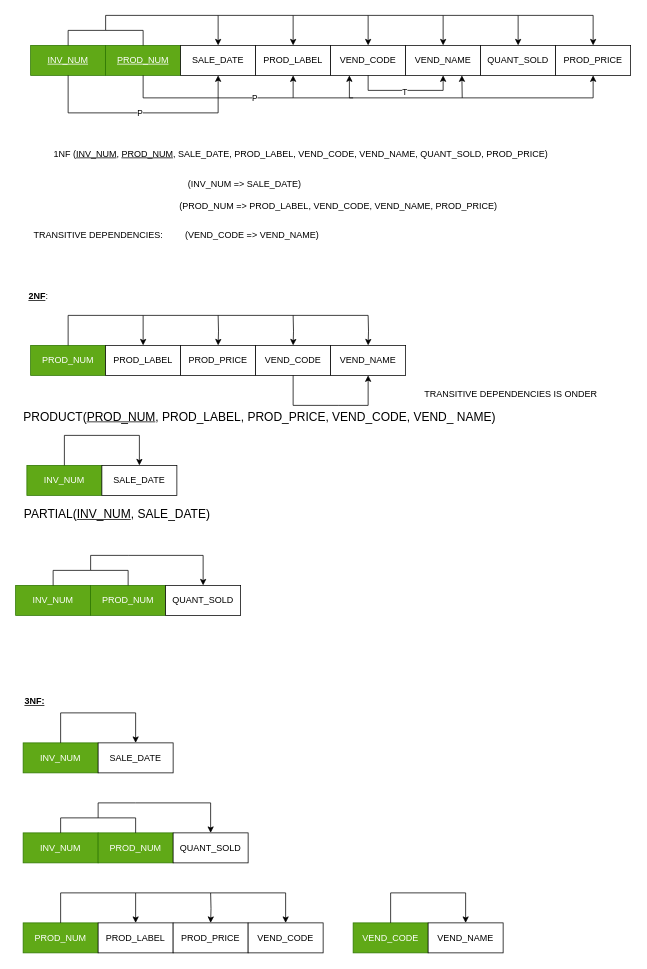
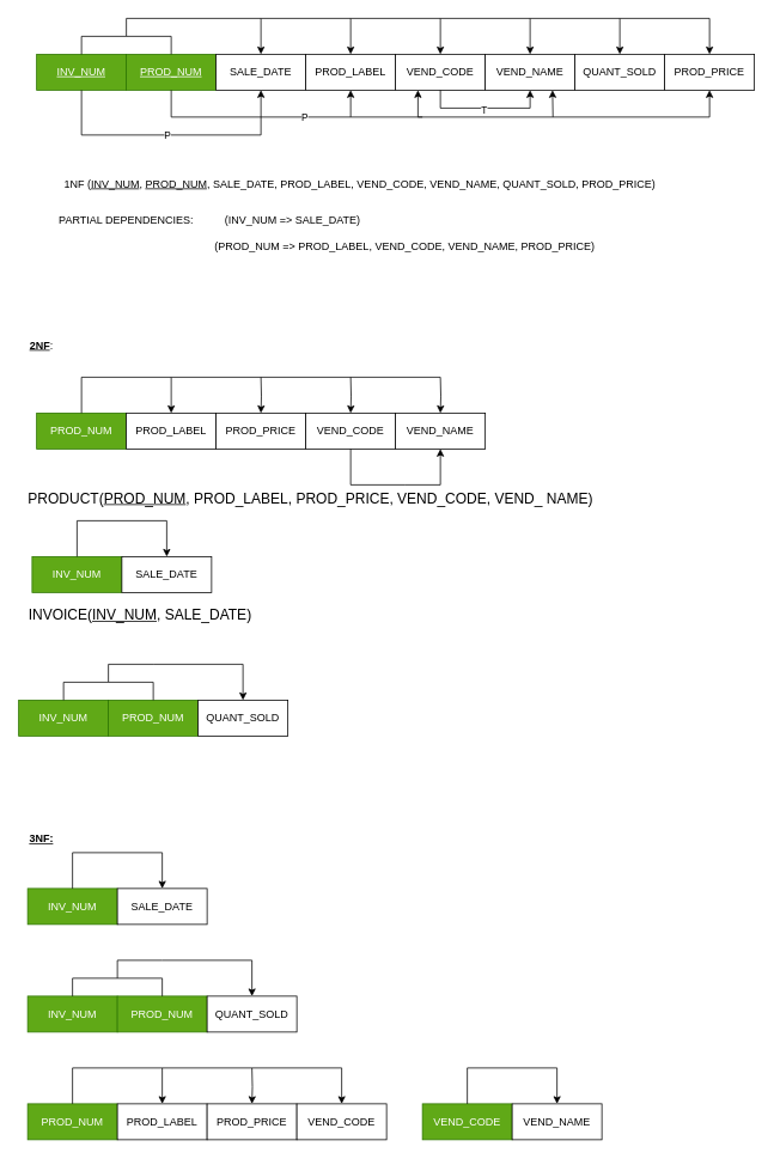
+ <mxCell id="27" value="PARTIAL DEPENDEN&lt;span style=&quot;background-color: transparent; color: light-dark(rgb(0, 0, 0), rgb(255, 255, 255));&quot;&gt;CIES:&lt;/span&gt;" style="text;strokeColor=none;align=center;fillColor=none;html=1;verticalAlign=middle;whiteSpace=wrap;rounded=0;" parent="1" vertex="1"><mxGeometry x="60" y="230" width="160" height="30" as="geometry" /></mxCell>
- <mxCell id="30" value="TRANSITIVE DEPENDENCIES:" style="text;html=1;align=center;verticalAlign=middle;resizable=0;points=[];autosize=1;strokeColor=none;fillColor=none;" parent="1" vertex="1"><mxGeometry x="30" y="298" width="200" height="30" as="geometry" /></mxCell>
- <mxCell id="31" value="(VEND_CODE =&amp;gt; VEND_NAME)" style="text;html=1;align=center;verticalAlign=middle;resizable=0;points=[];autosize=1;strokeColor=none;fillColor=none;" parent="1" vertex="1"><mxGeometry x="235" y="298" width="200" height="30" as="geometry" /></mxCell>
- <mxCell id="42" value="&lt;u&gt;&lt;b&gt;2NF&lt;/b&gt;&lt;/u&gt;:" style="text;html=1;align=center;verticalAlign=middle;resizable=0;points=[];autosize=1;strokeColor=none;fillColor=none;" parent="1" vertex="1"><mxGeometry x="25" y="380" width="50" height="30" as="geometry" /></mxCell>
+ <mxCell id="42" value="&lt;u&gt;&lt;b&gt;2NF&lt;/b&gt;&lt;/u&gt;:" style="text;html=1;align=center;verticalAlign=middle;resizable=0;points=[];autosize=1;strokeColor=none;fillColor=none;" parent="1" vertex="1"><mxGeometry y="370" width="50" height="30" as="geometry" x="20" /></mxCell>
- <mxCell id="48" value="TRANSITIVE DEPENDENCIES IS ONDER" style="text;html=1;align=center;verticalAlign=middle;resizable=0;points=[];autosize=1;strokeColor=none;fillColor=none;" parent="1" vertex="1"><mxGeometry x="555" y="510" width="250" height="30" as="geometry" /></mxCell>
- <mxCell id="74" value="PARTIAL(&lt;u&gt;INV_NUM&lt;/u&gt;, SALE_DATE)" style="text;html=1;align=center;verticalAlign=middle;resizable=0;points=[];autosize=1;strokeColor=none;fillColor=none;fontSize=16;" vertex="1" parent="1"><mxGeometry y="670" width="270" height="30" as="geometry" x="20" /></mxCell>
+ <mxCell id="74" value="INVOICE(&lt;u&gt;INV_NUM&lt;/u&gt;, SALE_DATE)" style="text;html=1;align=center;verticalAlign=middle;resizable=0;points=[];autosize=1;strokeColor=none;fillColor=none;fontSize=16;" vertex="1" parent="1"><mxGeometry y="670" width="270" height="30" as="geometry" x="20" /></mxCell>
